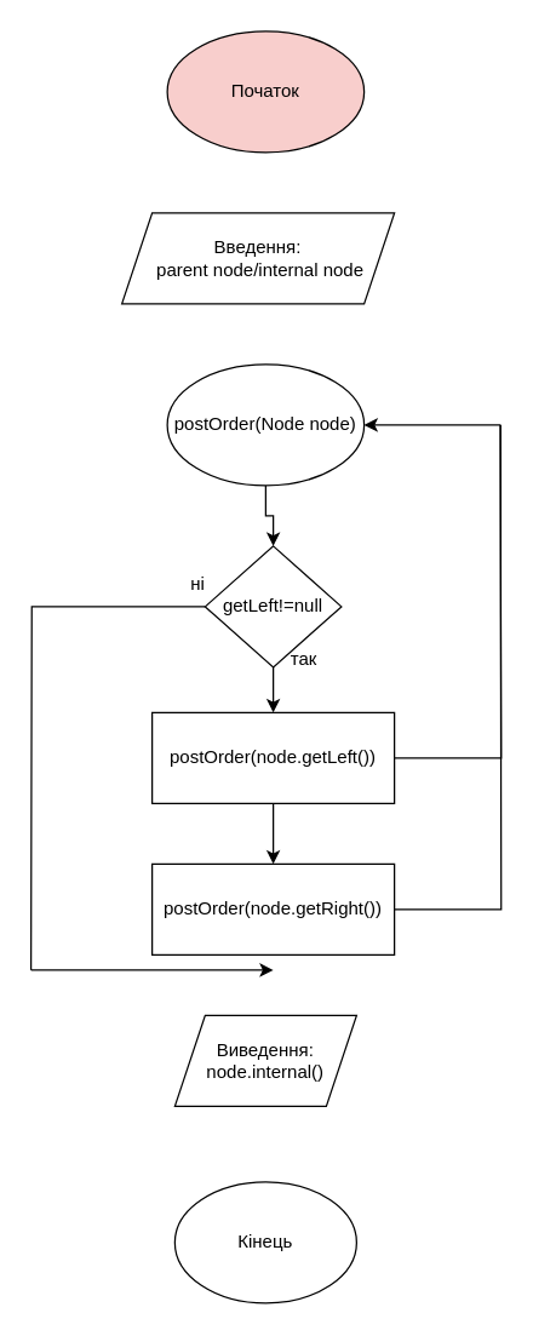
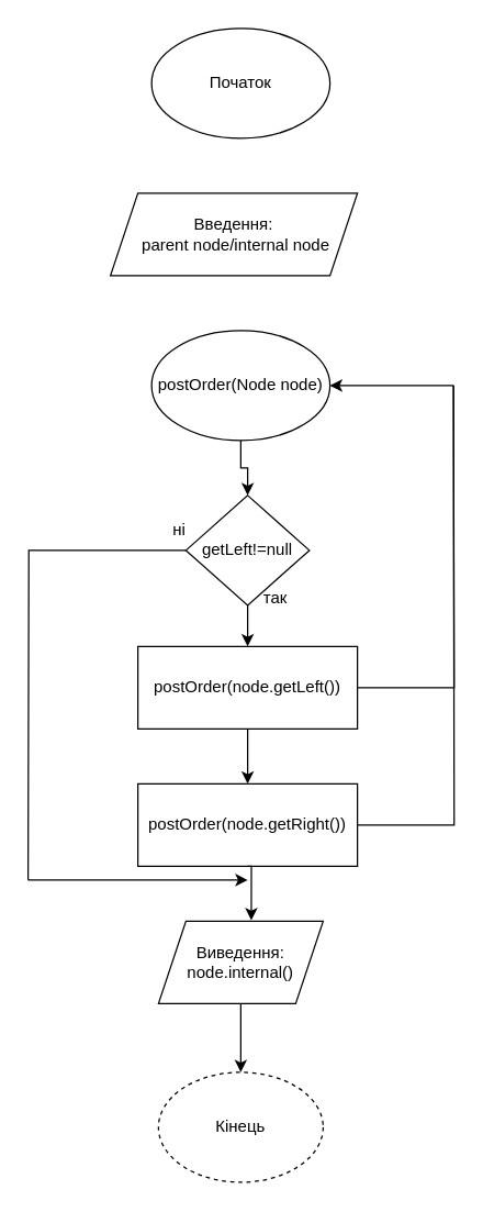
- <mxCell id="2" value="Початок" style="ellipse;whiteSpace=wrap;html=1;fillColor=#f8cecc;" vertex="1" parent="1"><mxGeometry x="110" y="20" width="130" height="80" as="geometry" /></mxCell>
+ <mxCell id="2" value="Початок" style="ellipse;whiteSpace=wrap;html=1;" vertex="1" parent="1"><mxGeometry x="110" y="20" width="130" height="80" as="geometry" /></mxCell>
+ <mxCell id="17" style="edgeStyle=orthogonalEdgeStyle;rounded=0;orthogonalLoop=1;jettySize=auto;html=1;exitX=0.5;exitY=1;exitDx=0;exitDy=0;entryX=0.564;entryY=-0.011;entryDx=0;entryDy=0;entryPerimeter=0;" edge="1" parent="1" source="13" target="15"><mxGeometry relative="1" as="geometry" /></mxCell>
+ <mxCell id="14" style="edgeStyle=orthogonalEdgeStyle;rounded=0;orthogonalLoop=1;jettySize=auto;html=1;entryX=0.5;entryY=0;entryDx=0;entryDy=0;" edge="1" parent="1" source="15" target="16"><mxGeometry relative="1" as="geometry" /></mxCell>
- <mxCell id="16" value="Кінець" style="ellipse;whiteSpace=wrap;html=1;" vertex="1" parent="1"><mxGeometry x="115" y="780" width="120" height="80" as="geometry" /></mxCell>
+ <mxCell id="16" value="Кінець" style="ellipse;whiteSpace=wrap;html=1;dashed=1;" vertex="1" parent="1"><mxGeometry x="115" y="780" width="120" height="80" as="geometry" /></mxCell>
